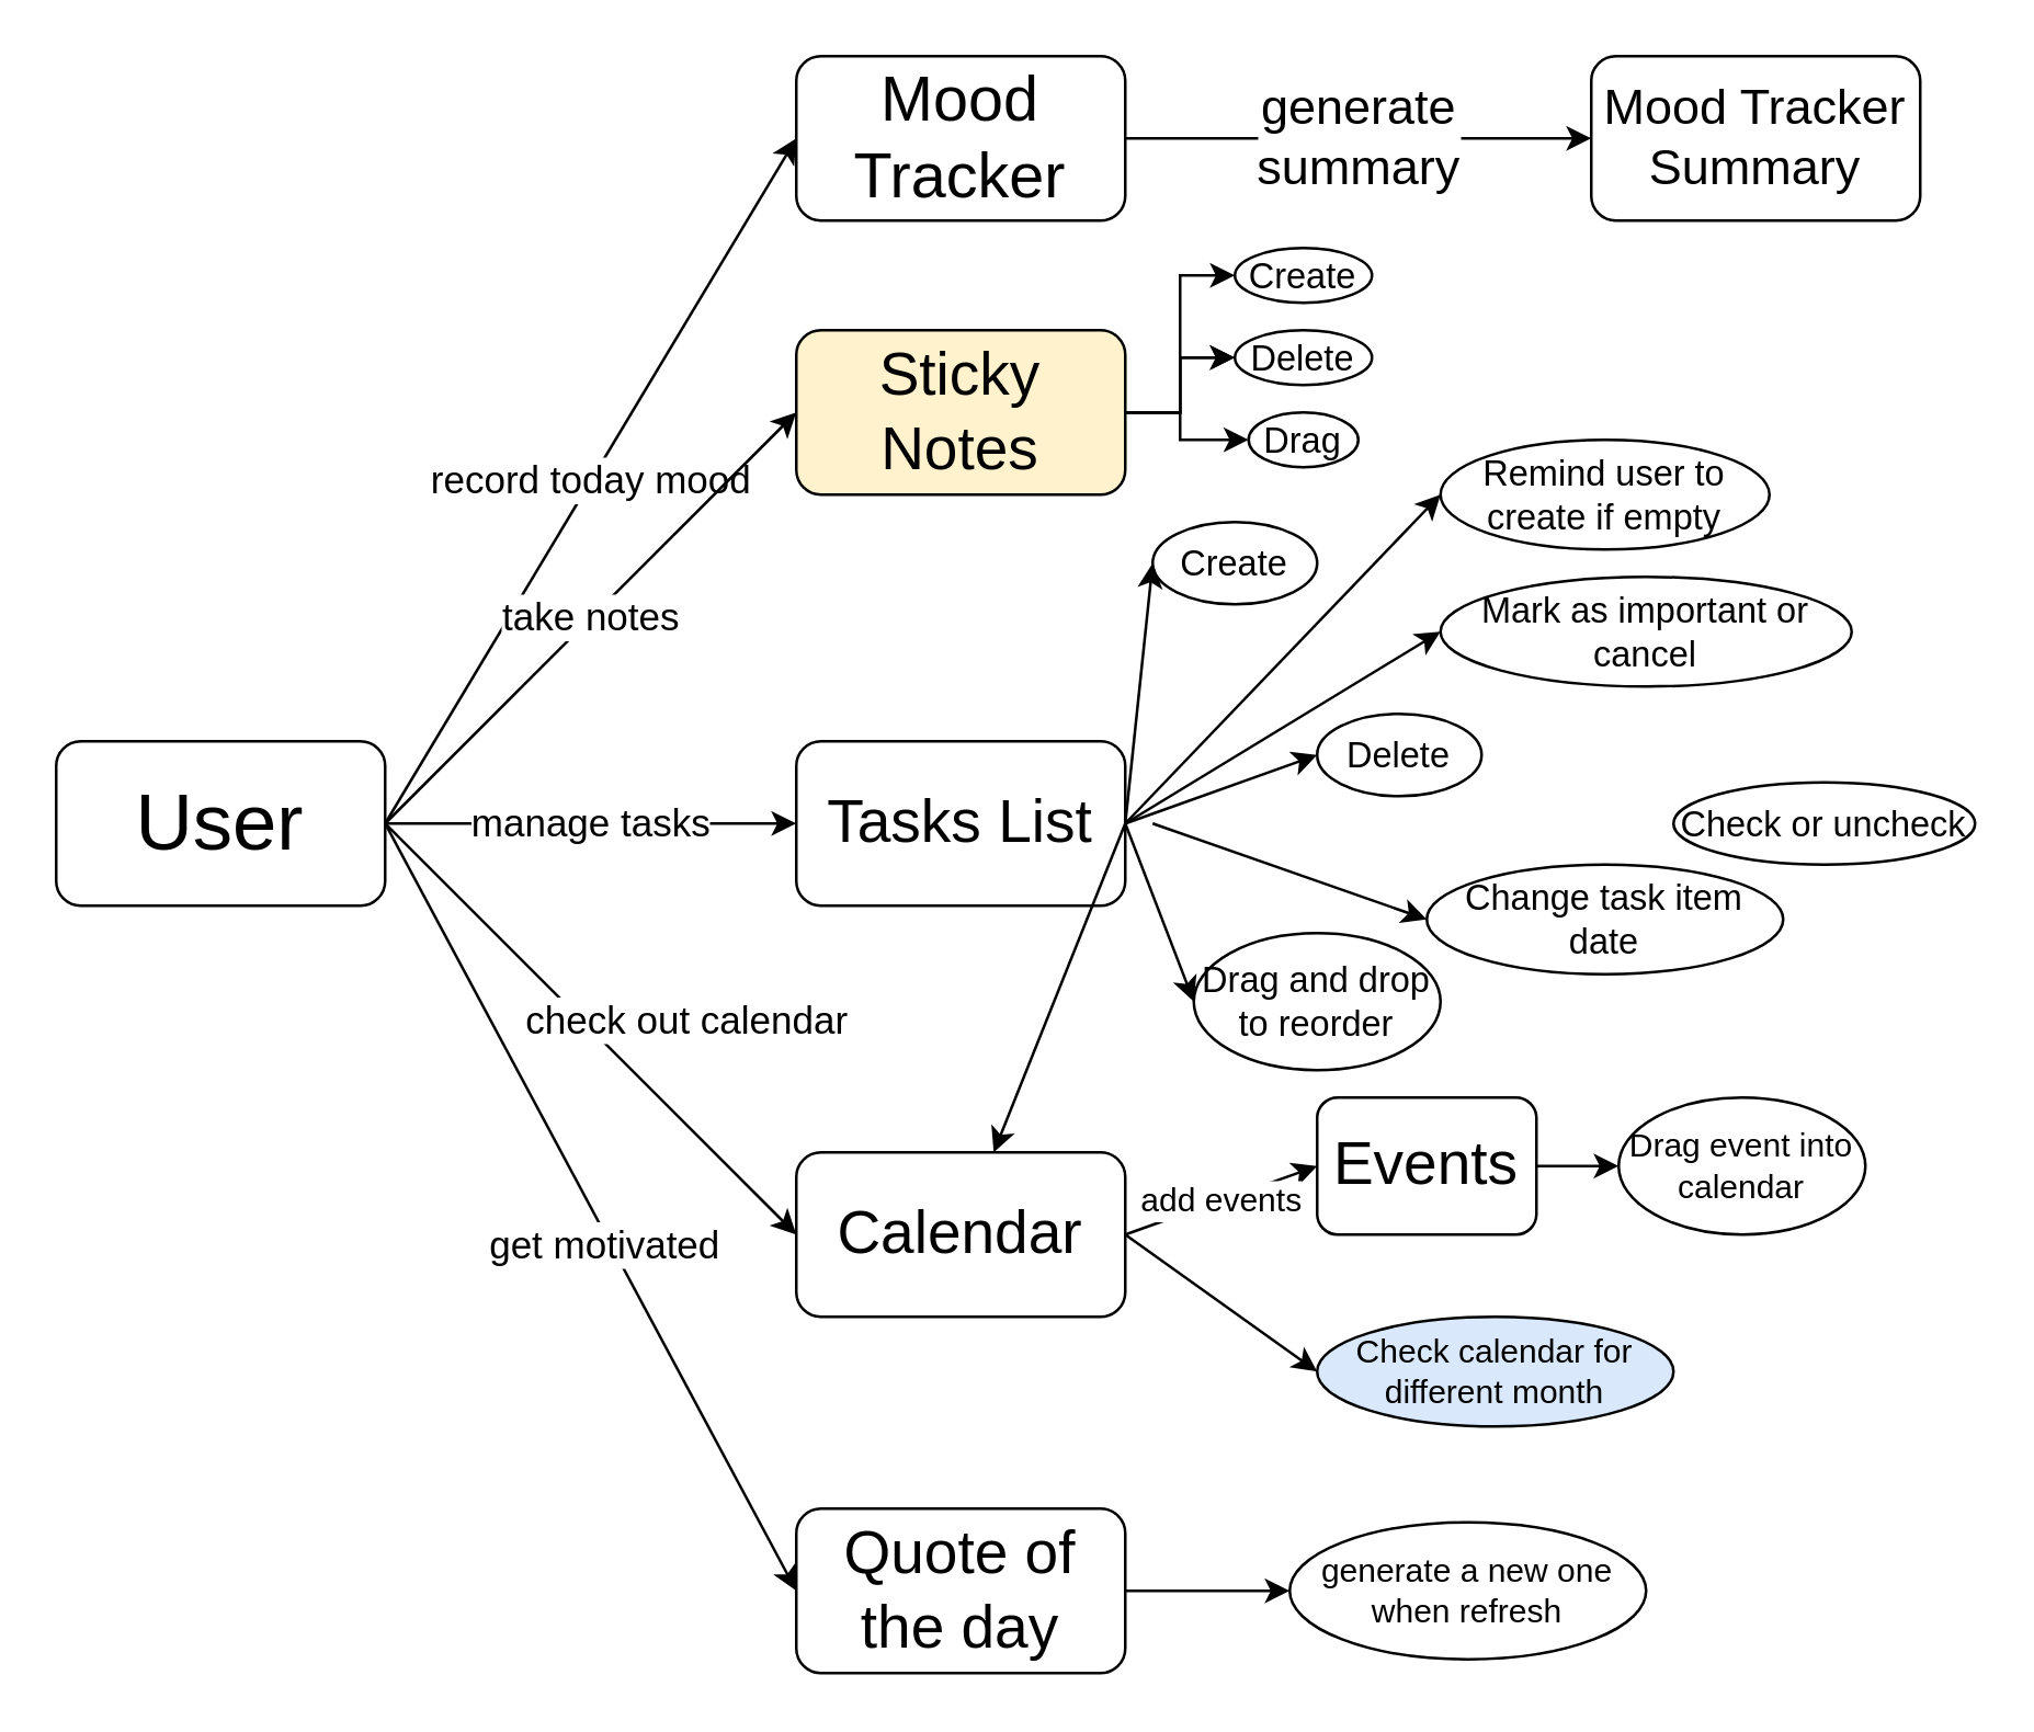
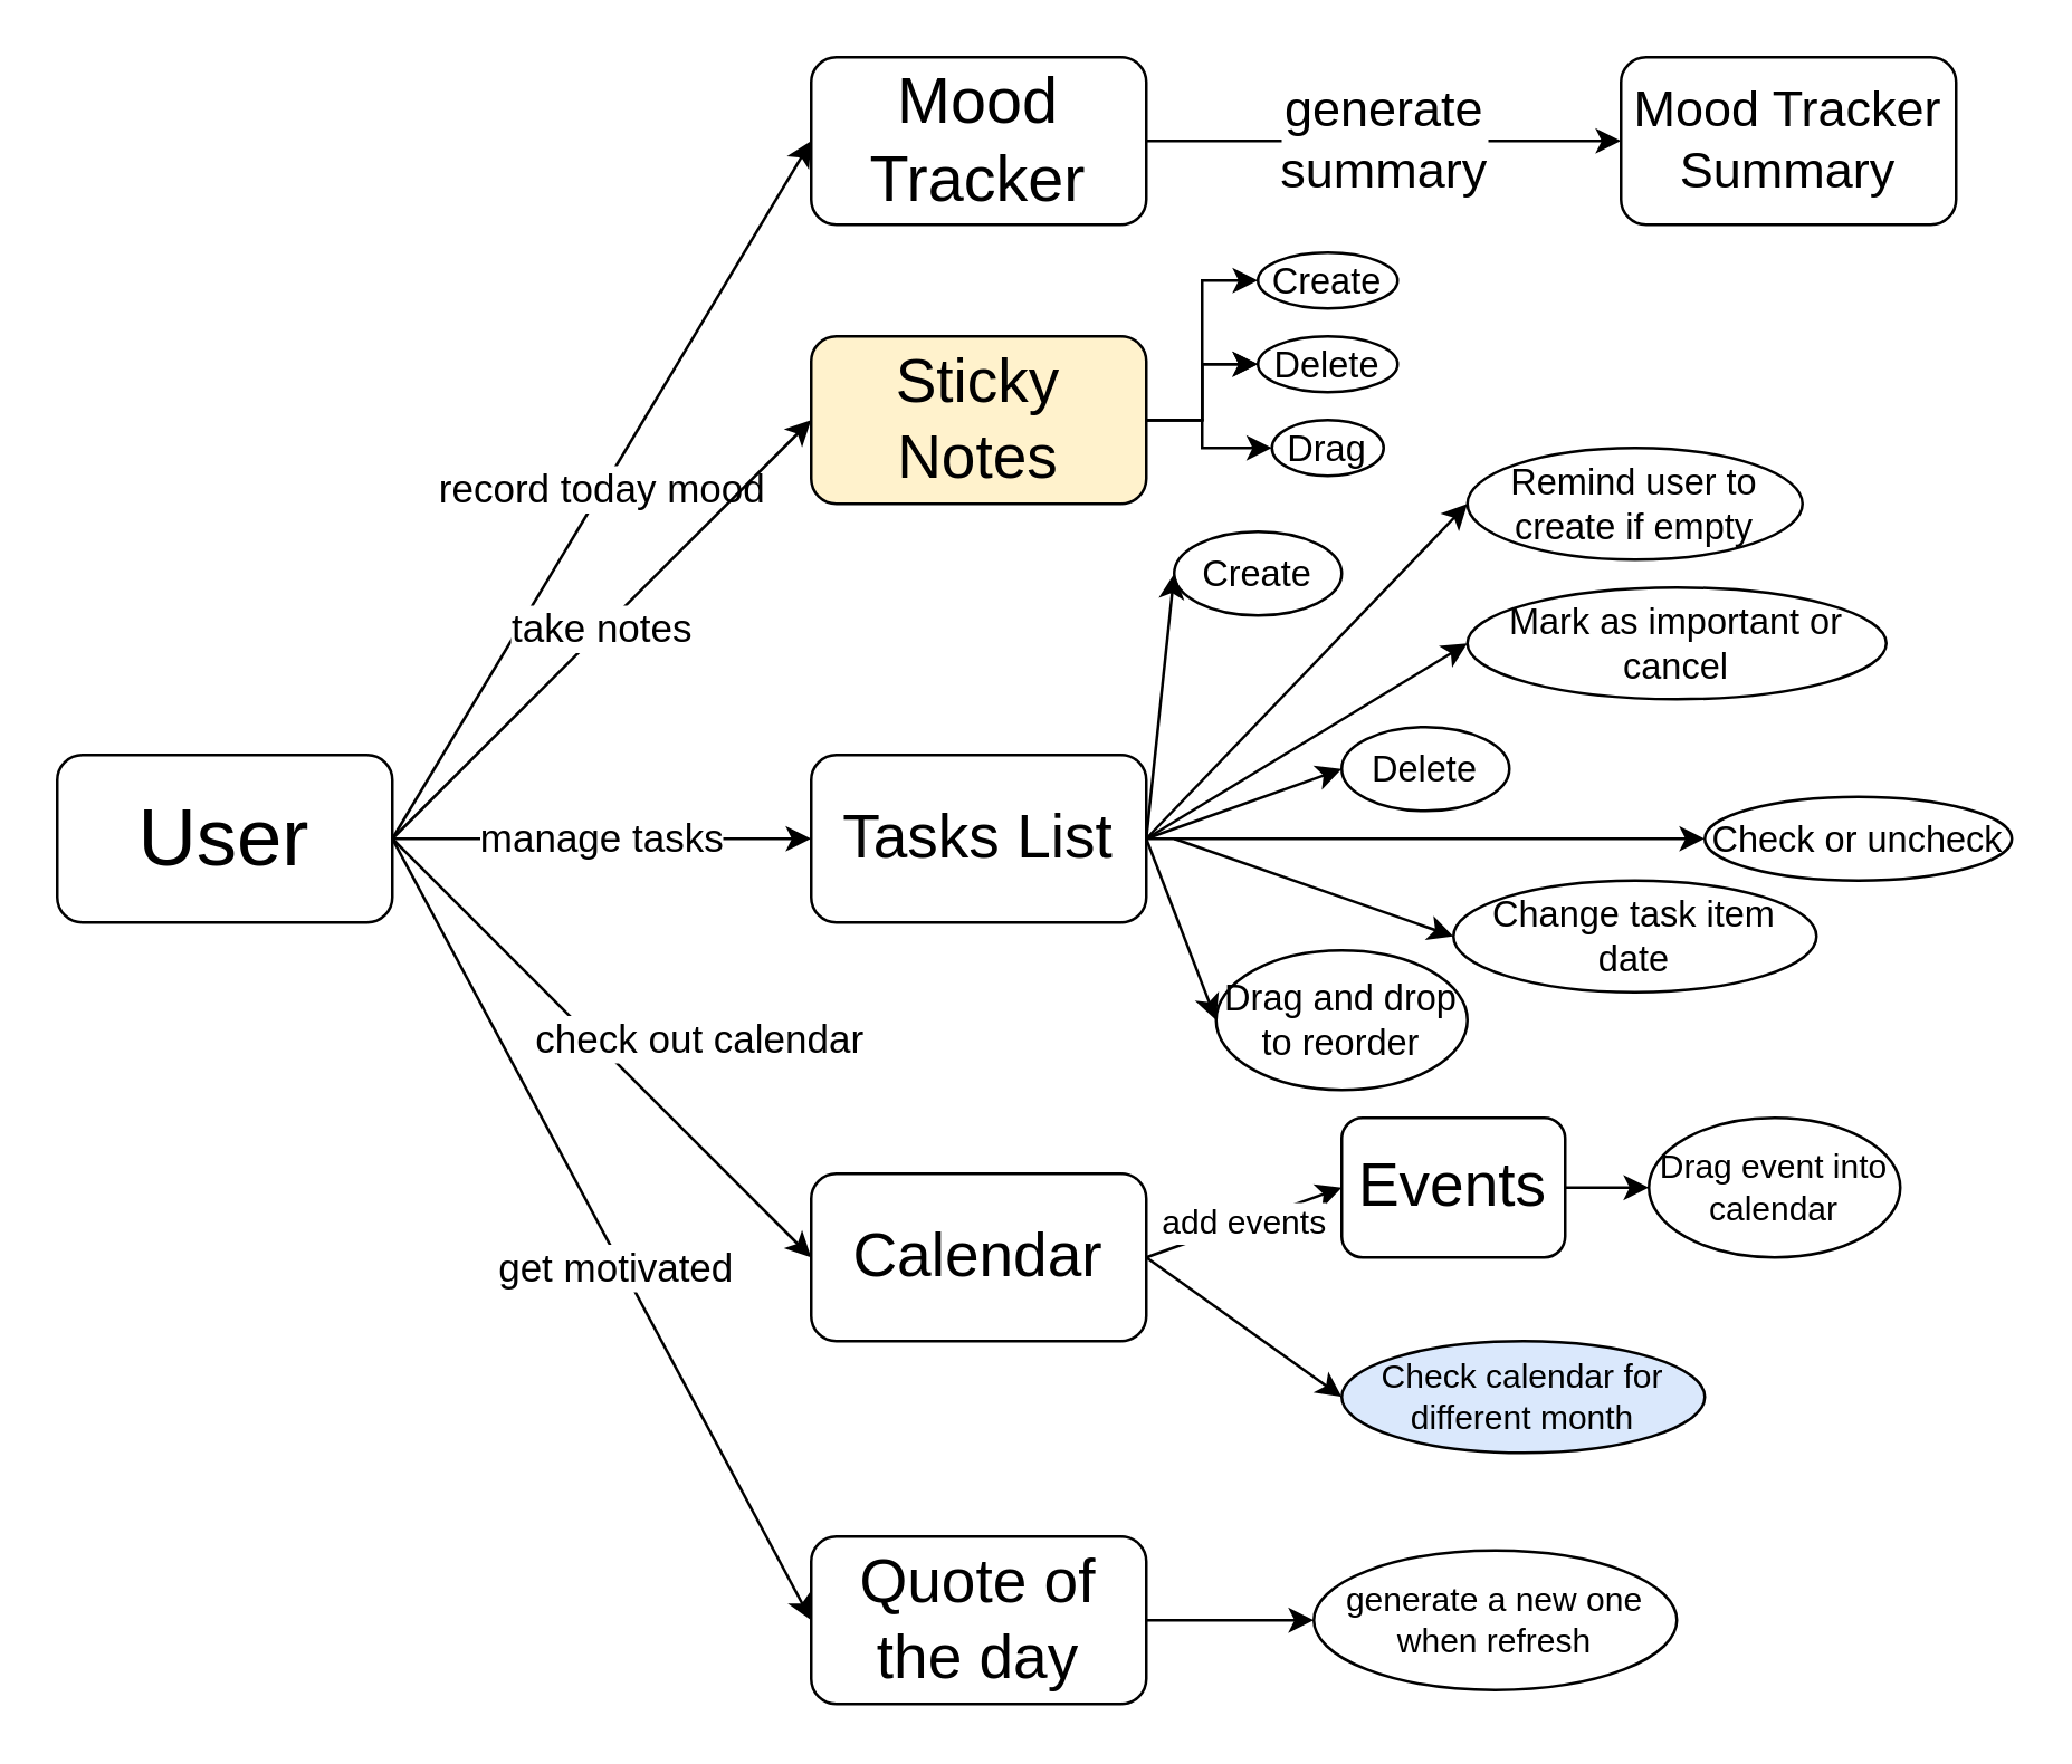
- <mxCell id="37" value="" style="endArrow=classic;html=1;fontSize=10;exitX=1;exitY=0.5;exitDx=0;exitDy=0;" edge="1" parent="1" source="11" target="13"><mxGeometry width="50" height="50" relative="1" as="geometry"><mxPoint x="510" y="320" as="sourcePoint" /><mxPoint x="560" y="270" as="targetPoint" /></mxGeometry></mxCell>
+ <mxCell id="37" value="" style="endArrow=classic;html=1;fontSize=10;exitX=1;exitY=0.5;exitDx=0;exitDy=0;entryX=0;entryY=0.5;entryDx=0;entryDy=0;" edge="1" parent="1" source="11" target="29"><mxGeometry width="50" height="50" relative="1" as="geometry"><mxPoint x="510" y="320" as="sourcePoint" /><mxPoint x="560" y="270" as="targetPoint" /></mxGeometry></mxCell>
